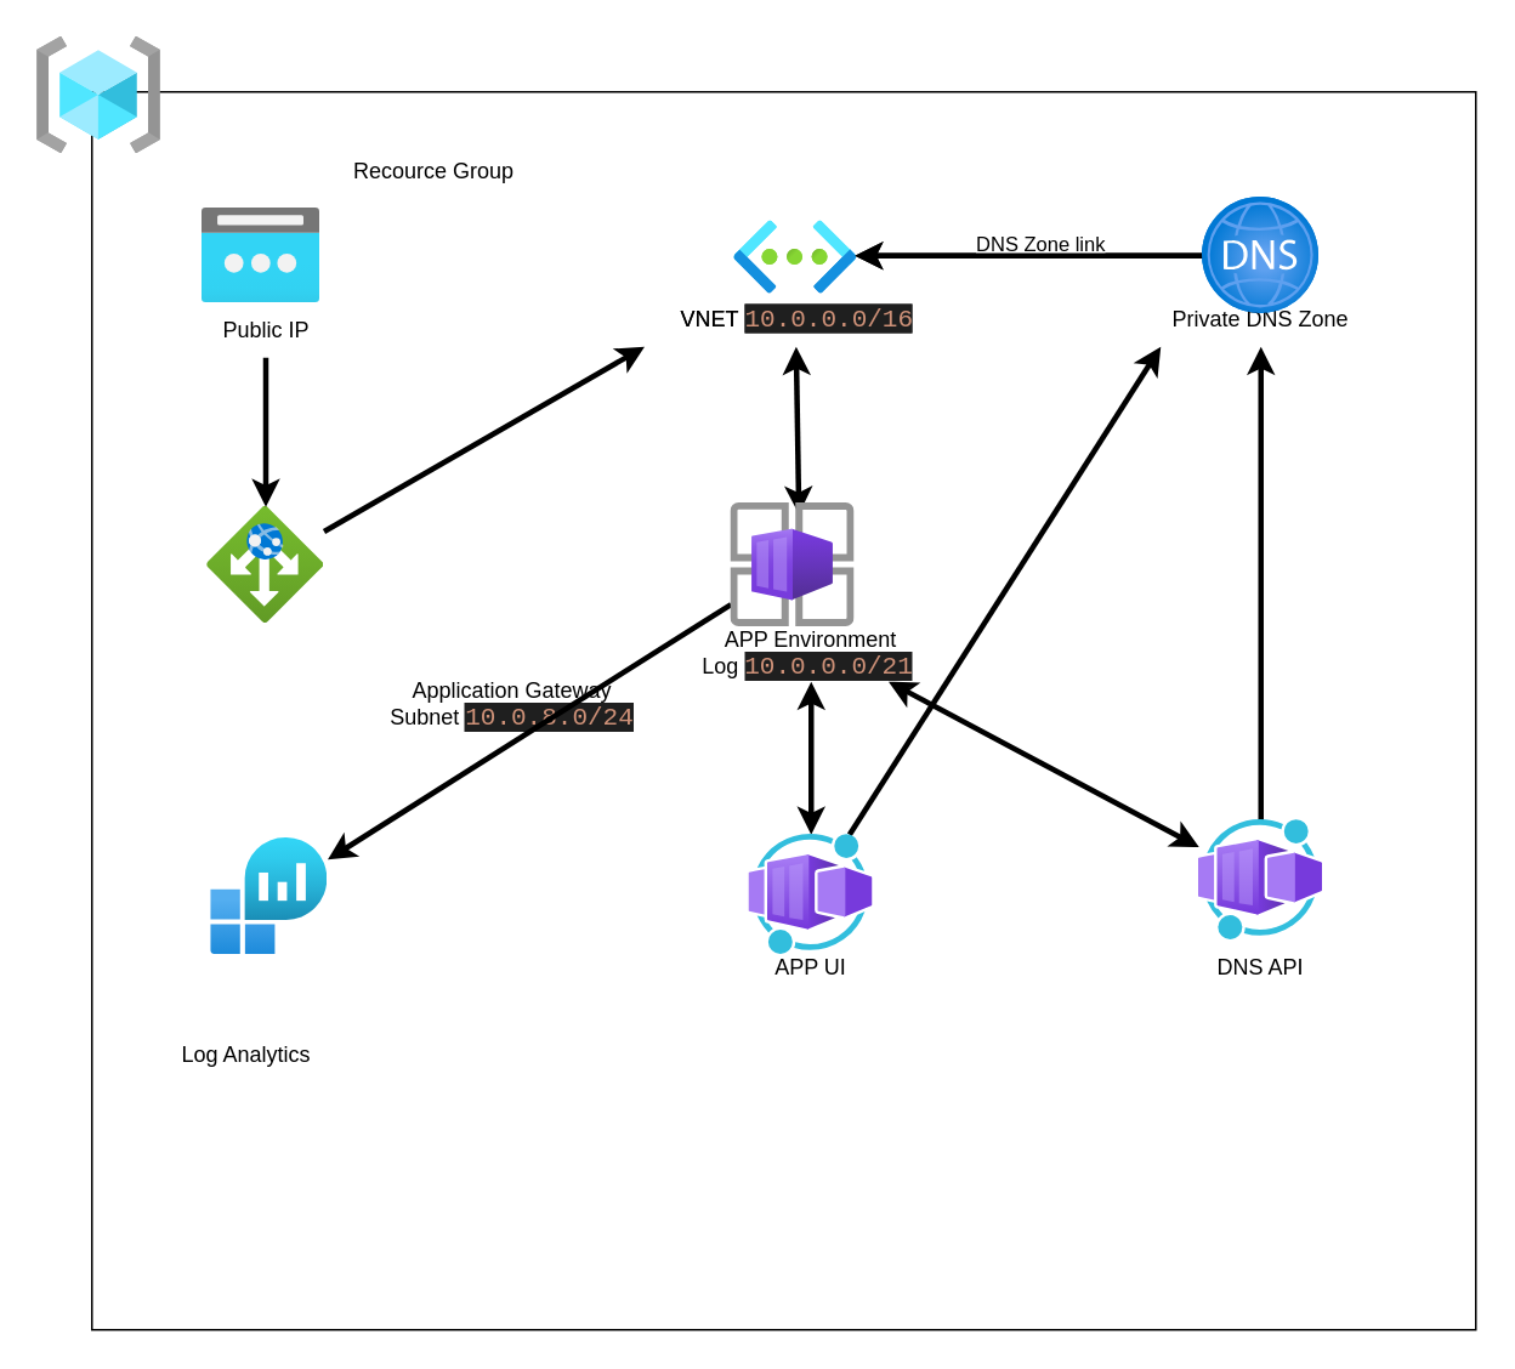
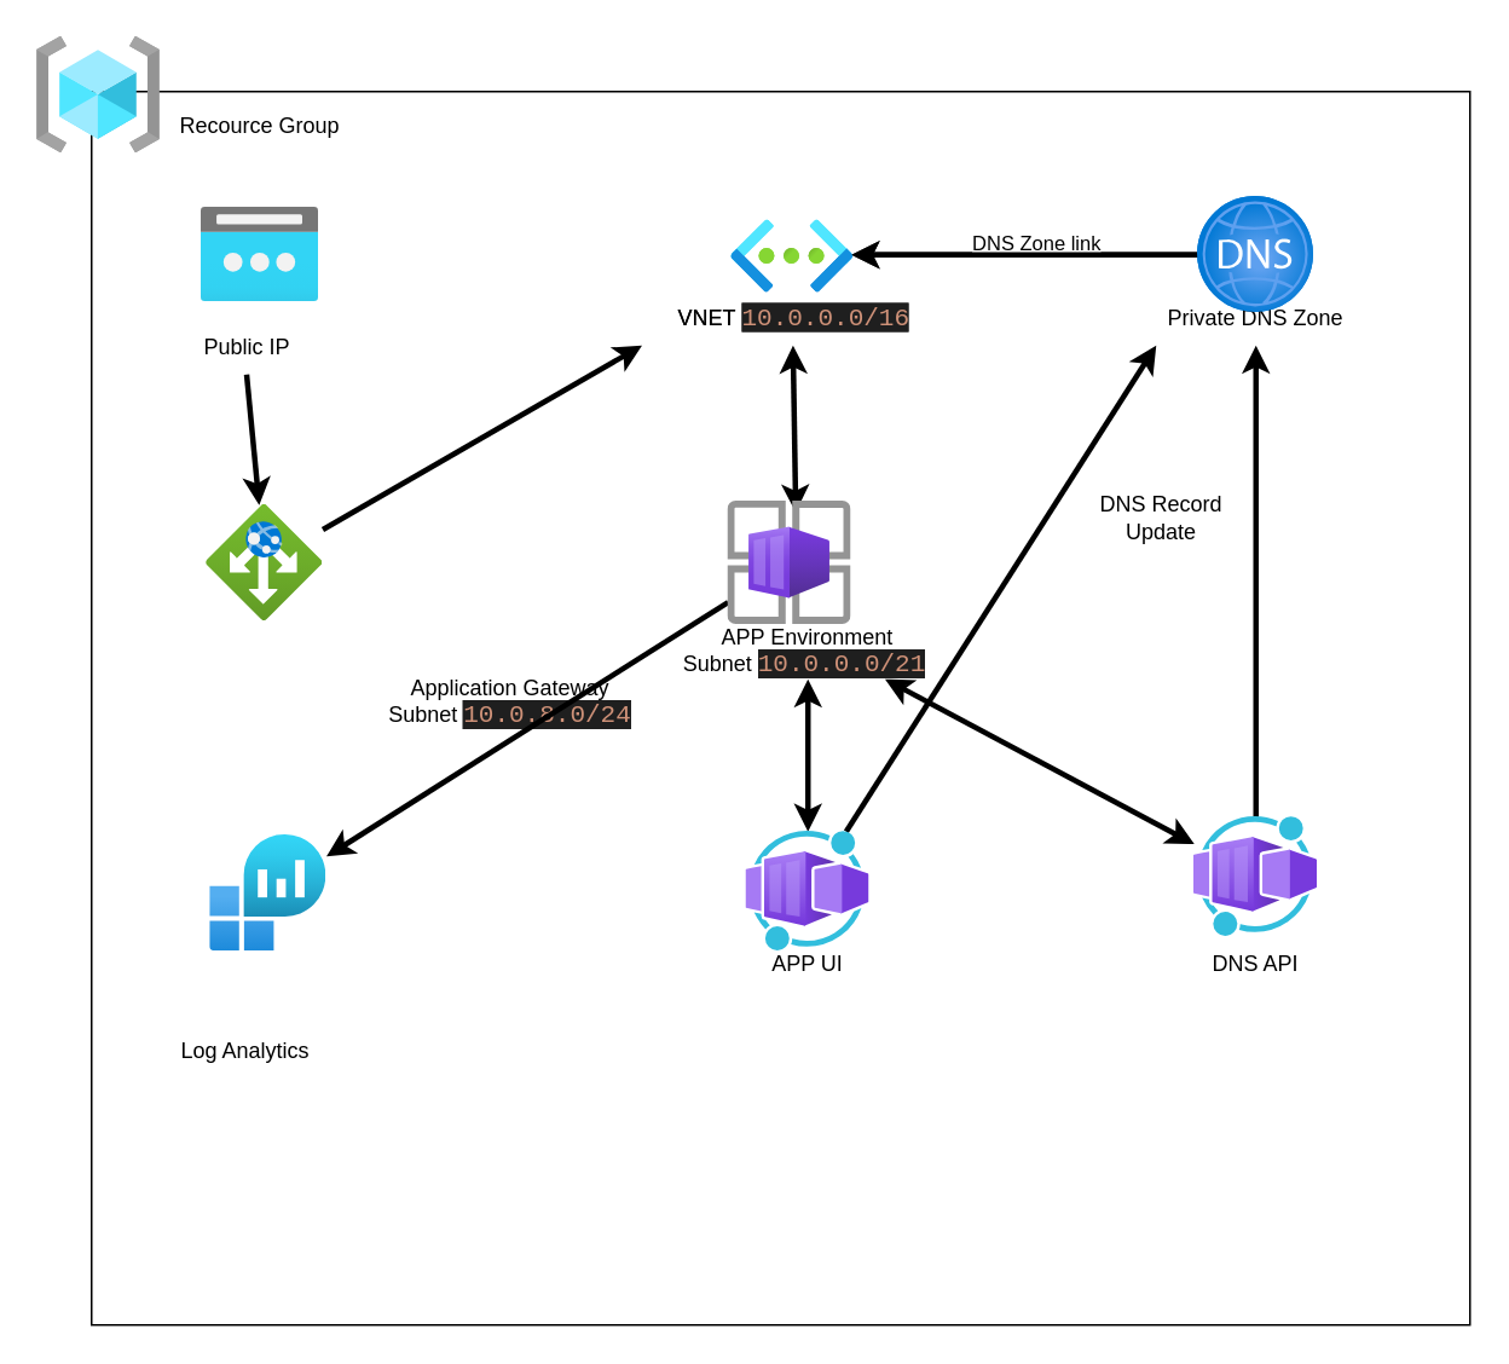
- <mxCell id="32" value="Recource Group" style="text;strokeColor=none;align=center;fillColor=none;html=1;verticalAlign=middle;whiteSpace=wrap;rounded=0;" vertex="1" parent="1"><mxGeometry x="183" y="79" width="110" height="30" as="geometry" /></mxCell>
+ <mxCell id="32" value="Recource Group" style="text;strokeColor=none;align=center;fillColor=none;html=1;verticalAlign=middle;whiteSpace=wrap;rounded=0;" vertex="1" parent="1"><mxGeometry x="88" y="54" width="110" height="30" as="geometry" /></mxCell>
- <mxCell id="26" value="Public IP" style="text;strokeColor=none;align=center;fillColor=none;html=1;verticalAlign=middle;whiteSpace=wrap;rounded=0;" vertex="1" parent="1"><mxGeometry x="115.5" y="166" width="60" height="30" as="geometry" /></mxCell>
+ <mxCell id="26" value="Public IP" style="text;strokeColor=none;align=center;fillColor=none;html=1;verticalAlign=middle;whiteSpace=wrap;rounded=0;" vertex="1" parent="1"><mxGeometry x="105.5" y="176" width="60" height="30" as="geometry" /></mxCell>
+ <mxCell id="35" value="DNS Record&lt;br&gt;Update" style="text;strokeColor=none;align=center;fillColor=none;html=1;verticalAlign=middle;whiteSpace=wrap;rounded=0;" vertex="1" parent="1"><mxGeometry x="590" y="270" width="100" height="30" as="geometry" /></mxCell>
- <mxCell id="19" value="APP Environment&lt;br&gt;Log&amp;nbsp;&lt;span style=&quot;color: rgb(206, 145, 120); background-color: rgb(31, 31, 31); font-family: Consolas, &amp;quot;Courier New&amp;quot;, monospace; font-size: 14px;&quot;&gt;10.0.0.0/21&lt;/span&gt;&lt;span style=&quot;background-color: initial;&quot;&gt;&amp;nbsp;&lt;/span&gt;" style="text;strokeColor=none;align=center;fillColor=none;html=1;verticalAlign=middle;whiteSpace=wrap;rounded=0;" vertex="1" parent="1"><mxGeometry x="360" y="344" width="170" height="30" as="geometry" /></mxCell>
+ <mxCell id="19" value="APP Environment&lt;br&gt;Subnet&amp;nbsp;&lt;span style=&quot;color: rgb(206, 145, 120); background-color: rgb(31, 31, 31); font-family: Consolas, &amp;quot;Courier New&amp;quot;, monospace; font-size: 14px;&quot;&gt;10.0.0.0/21&lt;/span&gt;&lt;span style=&quot;background-color: initial;&quot;&gt;&amp;nbsp;&lt;/span&gt;" style="text;strokeColor=none;align=center;fillColor=none;html=1;verticalAlign=middle;whiteSpace=wrap;rounded=0;" vertex="1" parent="1"><mxGeometry x="360" y="344" width="170" height="30" as="geometry" /></mxCell>
